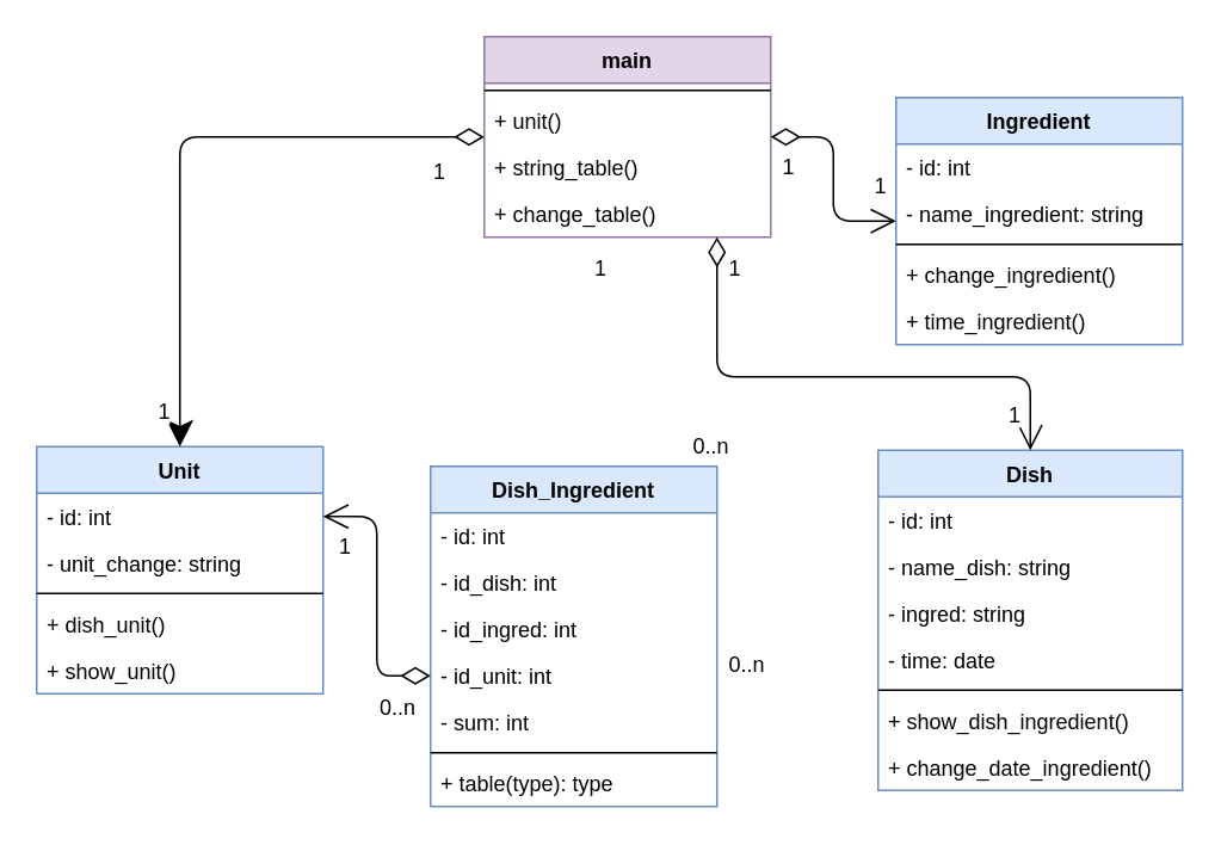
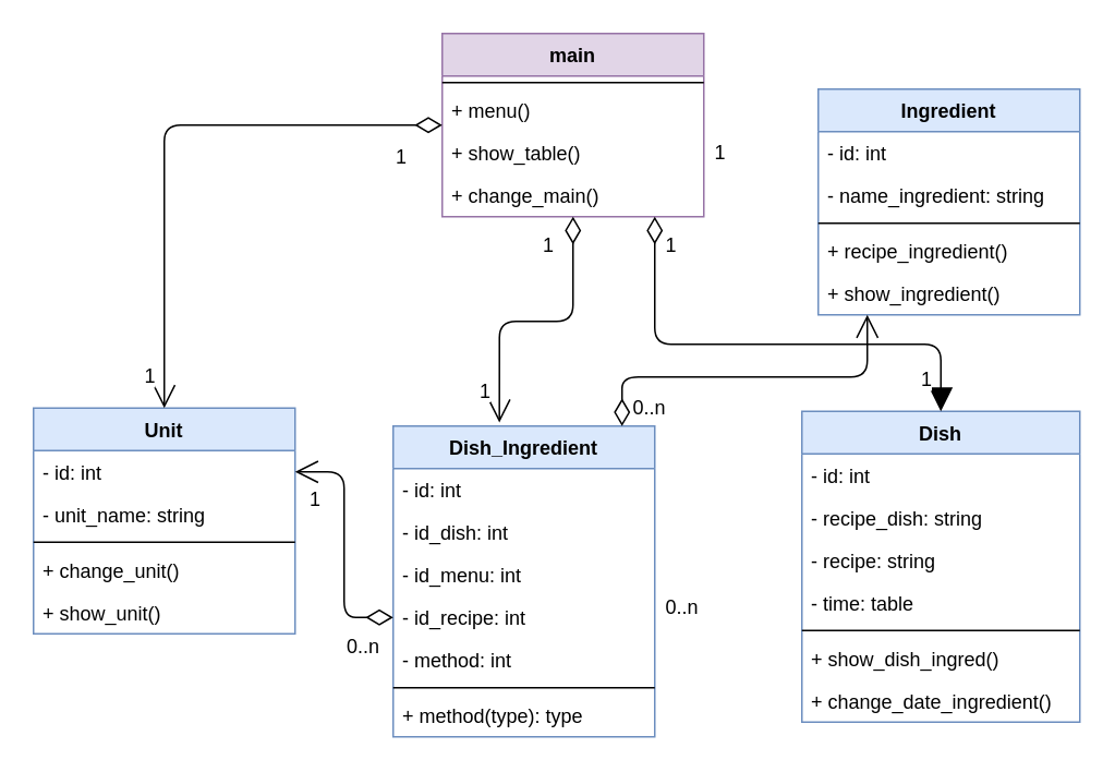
- <mxCell id="4" value="+ unit()" style="text;strokeColor=none;fillColor=none;align=left;verticalAlign=top;spacingLeft=4;spacingRight=4;overflow=hidden;rotatable=0;points=[[0,0.5],[1,0.5]];portConstraint=eastwest;" parent="2" vertex="1"><mxGeometry y="34" width="160" height="26" as="geometry" /></mxCell>
+ <mxCell id="4" value="+ menu()" style="text;strokeColor=none;fillColor=none;align=left;verticalAlign=top;spacingLeft=4;spacingRight=4;overflow=hidden;rotatable=0;points=[[0,0.5],[1,0.5]];portConstraint=eastwest;" parent="2" vertex="1"><mxGeometry y="34" width="160" height="26" as="geometry" /></mxCell>
- <mxCell id="5" value="+ string_table()" style="text;strokeColor=none;fillColor=none;align=left;verticalAlign=top;spacingLeft=4;spacingRight=4;overflow=hidden;rotatable=0;points=[[0,0.5],[1,0.5]];portConstraint=eastwest;" parent="2" vertex="1"><mxGeometry y="60" width="160" height="26" as="geometry" /></mxCell>
+ <mxCell id="5" value="+ show_table()" style="text;strokeColor=none;fillColor=none;align=left;verticalAlign=top;spacingLeft=4;spacingRight=4;overflow=hidden;rotatable=0;points=[[0,0.5],[1,0.5]];portConstraint=eastwest;" parent="2" vertex="1"><mxGeometry y="60" width="160" height="26" as="geometry" /></mxCell>
- <mxCell id="42" value="" style="endArrow=open;html=1;endSize=12;startArrow=diamondThin;startSize=14;startFill=0;edgeStyle=orthogonalEdgeStyle;" parent="1" source="2" target="15" edge="1"><mxGeometry relative="1" as="geometry"><mxPoint x="360" y="194" as="sourcePoint" /><mxPoint x="325" y="259" as="targetPoint" /></mxGeometry></mxCell>
- <mxCell id="43" value="1" style="resizable=0;html=1;align=right;verticalAlign=top;labelBackgroundColor=#ffffff;fontSize=12;" parent="42" connectable="0" vertex="1"><mxGeometry x="1" relative="1" as="geometry"><mxPoint x="-5" y="-33" as="offset" /></mxGeometry></mxCell>
- <mxCell id="6" value="+ change_table()" style="text;strokeColor=none;fillColor=none;align=left;verticalAlign=top;spacingLeft=4;spacingRight=4;overflow=hidden;rotatable=0;points=[[0,0.5],[1,0.5]];portConstraint=eastwest;" parent="2" vertex="1"><mxGeometry y="86" width="160" height="26" as="geometry" /></mxCell>
+ <mxCell id="6" value="+ change_main()" style="text;strokeColor=none;fillColor=none;align=left;verticalAlign=top;spacingLeft=4;spacingRight=4;overflow=hidden;rotatable=0;points=[[0,0.5],[1,0.5]];portConstraint=eastwest;" parent="2" vertex="1"><mxGeometry y="86" width="160" height="26" as="geometry" /></mxCell>
- <mxCell id="19" value="+ change_ingredient()" style="text;strokeColor=none;fillColor=none;align=left;verticalAlign=top;spacingLeft=4;spacingRight=4;overflow=hidden;rotatable=0;points=[[0,0.5],[1,0.5]];portConstraint=eastwest;" parent="15" vertex="1"><mxGeometry y="86" width="160" height="26" as="geometry" /></mxCell>
+ <mxCell id="19" value="+ recipe_ingredient()" style="text;strokeColor=none;fillColor=none;align=left;verticalAlign=top;spacingLeft=4;spacingRight=4;overflow=hidden;rotatable=0;points=[[0,0.5],[1,0.5]];portConstraint=eastwest;" parent="15" vertex="1"><mxGeometry y="86" width="160" height="26" as="geometry" /></mxCell>
- <mxCell id="20" value="+ time_ingredient()" style="text;strokeColor=none;fillColor=none;align=left;verticalAlign=top;spacingLeft=4;spacingRight=4;overflow=hidden;rotatable=0;points=[[0,0.5],[1,0.5]];portConstraint=eastwest;" parent="15" vertex="1"><mxGeometry y="112" width="160" height="26" as="geometry" /></mxCell>
+ <mxCell id="20" value="+ show_ingredient()" style="text;strokeColor=none;fillColor=none;align=left;verticalAlign=top;spacingLeft=4;spacingRight=4;overflow=hidden;rotatable=0;points=[[0,0.5],[1,0.5]];portConstraint=eastwest;" parent="15" vertex="1"><mxGeometry y="112" width="160" height="26" as="geometry" /></mxCell>
+ <mxCell id="35" value="" style="endArrow=open;html=1;endSize=12;startArrow=diamondThin;startSize=14;startFill=0;edgeStyle=orthogonalEdgeStyle;entryX=0.406;entryY=-0.011;entryDx=0;entryDy=0;entryPerimeter=0;" parent="1" source="2" target="7" edge="1"><mxGeometry relative="1" as="geometry"><mxPoint x="350" y="194" as="sourcePoint" /><mxPoint x="350" y="230" as="targetPoint" /></mxGeometry></mxCell>
+ <mxCell id="36" value="1" style="resizable=0;html=1;align=right;verticalAlign=top;labelBackgroundColor=#ffffff;fontSize=12;" parent="35" connectable="0" vertex="1"><mxGeometry x="1" relative="1" as="geometry"><mxPoint x="-5" y="-33" as="offset" /></mxGeometry></mxCell>
+ <mxCell id="46" value="" style="endArrow=open;html=1;endSize=12;startArrow=diamondThin;startSize=14;startFill=0;edgeStyle=orthogonalEdgeStyle;" parent="1" source="7" target="15" edge="1"><mxGeometry relative="1" as="geometry"><mxPoint x="380" y="214" as="sourcePoint" /><mxPoint x="345" y="279" as="targetPoint" /><Array as="points"><mxPoint x="380" y="230" /><mxPoint x="530" y="230" /></Array></mxGeometry></mxCell>
- <mxCell id="40" value="" style="endArrow=classic;html=1;endSize=12;startArrow=diamondThin;startSize=14;startFill=0;edgeStyle=orthogonalEdgeStyle;entryX=0.5;entryY=0;entryDx=0;entryDy=0;" parent="1" source="2" target="21" edge="1"><mxGeometry relative="1" as="geometry"><mxPoint x="360" y="194" as="sourcePoint" /><mxPoint x="130" y="200" as="targetPoint" /><Array as="points"><mxPoint x="100" y="76" /></Array></mxGeometry></mxCell>
+ <mxCell id="40" value="" style="endArrow=open;html=1;endSize=12;startArrow=diamondThin;startSize=14;startFill=0;edgeStyle=orthogonalEdgeStyle;entryX=0.5;entryY=0;entryDx=0;entryDy=0;" parent="1" source="2" target="21" edge="1"><mxGeometry relative="1" as="geometry"><mxPoint x="360" y="194" as="sourcePoint" /><mxPoint x="130" y="200" as="targetPoint" /><Array as="points"><mxPoint x="100" y="76" /></Array></mxGeometry></mxCell>
- <mxCell id="44" value="" style="endArrow=open;html=1;endSize=12;startArrow=diamondThin;startSize=14;startFill=0;edgeStyle=orthogonalEdgeStyle;entryX=0.5;entryY=0;entryDx=0;entryDy=0;" parent="1" source="2" target="27" edge="1"><mxGeometry relative="1" as="geometry"><mxPoint x="370" y="204" as="sourcePoint" /><mxPoint x="335" y="269" as="targetPoint" /><Array as="points"><mxPoint x="400" y="210" /><mxPoint x="575" y="210" /></Array></mxGeometry></mxCell>
+ <mxCell id="44" value="" style="endArrow=block;html=1;endSize=12;startArrow=diamondThin;startSize=14;startFill=0;edgeStyle=orthogonalEdgeStyle;entryX=0.5;entryY=0;entryDx=0;entryDy=0;" parent="1" source="2" target="27" edge="1"><mxGeometry relative="1" as="geometry"><mxPoint x="370" y="204" as="sourcePoint" /><mxPoint x="335" y="269" as="targetPoint" /><Array as="points"><mxPoint x="400" y="210" /><mxPoint x="575" y="210" /></Array></mxGeometry></mxCell>
- <mxCell id="23" value="- unit_change: string" style="text;strokeColor=none;fillColor=none;align=left;verticalAlign=top;spacingLeft=4;spacingRight=4;overflow=hidden;rotatable=0;points=[[0,0.5],[1,0.5]];portConstraint=eastwest;" parent="21" vertex="1"><mxGeometry y="52" width="160" height="26" as="geometry" /></mxCell>
+ <mxCell id="23" value="- unit_name: string" style="text;strokeColor=none;fillColor=none;align=left;verticalAlign=top;spacingLeft=4;spacingRight=4;overflow=hidden;rotatable=0;points=[[0,0.5],[1,0.5]];portConstraint=eastwest;" parent="21" vertex="1"><mxGeometry y="52" width="160" height="26" as="geometry" /></mxCell>
- <mxCell id="29" value="- name_dish: string&#10;" style="text;strokeColor=none;fillColor=none;align=left;verticalAlign=top;spacingLeft=4;spacingRight=4;overflow=hidden;rotatable=0;points=[[0,0.5],[1,0.5]];portConstraint=eastwest;" parent="27" vertex="1"><mxGeometry y="52" width="170" height="26" as="geometry" /></mxCell>
+ <mxCell id="29" value="- recipe_dish: string&#10;" style="text;strokeColor=none;fillColor=none;align=left;verticalAlign=top;spacingLeft=4;spacingRight=4;overflow=hidden;rotatable=0;points=[[0,0.5],[1,0.5]];portConstraint=eastwest;" parent="27" vertex="1"><mxGeometry y="52" width="170" height="26" as="geometry" /></mxCell>
- <mxCell id="30" value="- ingred: string" style="text;strokeColor=none;fillColor=none;align=left;verticalAlign=top;spacingLeft=4;spacingRight=4;overflow=hidden;rotatable=0;points=[[0,0.5],[1,0.5]];portConstraint=eastwest;" parent="27" vertex="1"><mxGeometry y="78" width="170" height="26" as="geometry" /></mxCell>
+ <mxCell id="30" value="- recipe: string" style="text;strokeColor=none;fillColor=none;align=left;verticalAlign=top;spacingLeft=4;spacingRight=4;overflow=hidden;rotatable=0;points=[[0,0.5],[1,0.5]];portConstraint=eastwest;" parent="27" vertex="1"><mxGeometry y="78" width="170" height="26" as="geometry" /></mxCell>
- <mxCell id="25" value="+ dish_unit()" style="text;strokeColor=none;fillColor=none;align=left;verticalAlign=top;spacingLeft=4;spacingRight=4;overflow=hidden;rotatable=0;points=[[0,0.5],[1,0.5]];portConstraint=eastwest;" parent="21" vertex="1"><mxGeometry y="86" width="160" height="26" as="geometry" /></mxCell>
+ <mxCell id="25" value="+ change_unit()" style="text;strokeColor=none;fillColor=none;align=left;verticalAlign=top;spacingLeft=4;spacingRight=4;overflow=hidden;rotatable=0;points=[[0,0.5],[1,0.5]];portConstraint=eastwest;" parent="21" vertex="1"><mxGeometry y="86" width="160" height="26" as="geometry" /></mxCell>
- <mxCell id="10" value="- id_ingred: int" style="text;strokeColor=none;fillColor=none;align=left;verticalAlign=top;spacingLeft=4;spacingRight=4;overflow=hidden;rotatable=0;points=[[0,0.5],[1,0.5]];portConstraint=eastwest;" parent="7" vertex="1"><mxGeometry y="78" width="160" height="26" as="geometry" /></mxCell>
+ <mxCell id="10" value="- id_menu: int" style="text;strokeColor=none;fillColor=none;align=left;verticalAlign=top;spacingLeft=4;spacingRight=4;overflow=hidden;rotatable=0;points=[[0,0.5],[1,0.5]];portConstraint=eastwest;" parent="7" vertex="1"><mxGeometry y="78" width="160" height="26" as="geometry" /></mxCell>
- <mxCell id="31" value="- time: date" style="text;strokeColor=none;fillColor=none;align=left;verticalAlign=top;spacingLeft=4;spacingRight=4;overflow=hidden;rotatable=0;points=[[0,0.5],[1,0.5]];portConstraint=eastwest;" parent="27" vertex="1"><mxGeometry y="104" width="170" height="26" as="geometry" /></mxCell>
+ <mxCell id="31" value="- time: table" style="text;strokeColor=none;fillColor=none;align=left;verticalAlign=top;spacingLeft=4;spacingRight=4;overflow=hidden;rotatable=0;points=[[0,0.5],[1,0.5]];portConstraint=eastwest;" parent="27" vertex="1"><mxGeometry y="104" width="170" height="26" as="geometry" /></mxCell>
- <mxCell id="11" value="- id_unit: int" style="text;strokeColor=none;fillColor=none;align=left;verticalAlign=top;spacingLeft=4;spacingRight=4;overflow=hidden;rotatable=0;points=[[0,0.5],[1,0.5]];portConstraint=eastwest;" parent="7" vertex="1"><mxGeometry y="104" width="160" height="26" as="geometry" /></mxCell>
+ <mxCell id="11" value="- id_recipe: int" style="text;strokeColor=none;fillColor=none;align=left;verticalAlign=top;spacingLeft=4;spacingRight=4;overflow=hidden;rotatable=0;points=[[0,0.5],[1,0.5]];portConstraint=eastwest;" parent="7" vertex="1"><mxGeometry y="104" width="160" height="26" as="geometry" /></mxCell>
- <mxCell id="33" value="+ show_dish_ingredient()" style="text;strokeColor=none;fillColor=none;align=left;verticalAlign=top;spacingLeft=4;spacingRight=4;overflow=hidden;rotatable=0;points=[[0,0.5],[1,0.5]];portConstraint=eastwest;" parent="27" vertex="1"><mxGeometry y="138" width="170" height="26" as="geometry" /></mxCell>
+ <mxCell id="33" value="+ show_dish_ingred()" style="text;strokeColor=none;fillColor=none;align=left;verticalAlign=top;spacingLeft=4;spacingRight=4;overflow=hidden;rotatable=0;points=[[0,0.5],[1,0.5]];portConstraint=eastwest;" parent="27" vertex="1"><mxGeometry y="138" width="170" height="26" as="geometry" /></mxCell>
- <mxCell id="12" value="- sum: int" style="text;strokeColor=none;fillColor=none;align=left;verticalAlign=top;spacingLeft=4;spacingRight=4;overflow=hidden;rotatable=0;points=[[0,0.5],[1,0.5]];portConstraint=eastwest;" parent="7" vertex="1"><mxGeometry y="130" width="160" height="26" as="geometry" /></mxCell>
+ <mxCell id="12" value="- method: int" style="text;strokeColor=none;fillColor=none;align=left;verticalAlign=top;spacingLeft=4;spacingRight=4;overflow=hidden;rotatable=0;points=[[0,0.5],[1,0.5]];portConstraint=eastwest;" parent="7" vertex="1"><mxGeometry y="130" width="160" height="26" as="geometry" /></mxCell>
- <mxCell id="14" value="+ table(type): type" style="text;strokeColor=none;fillColor=none;align=left;verticalAlign=top;spacingLeft=4;spacingRight=4;overflow=hidden;rotatable=0;points=[[0,0.5],[1,0.5]];portConstraint=eastwest;" parent="7" vertex="1"><mxGeometry y="164" width="160" height="26" as="geometry" /></mxCell>
+ <mxCell id="14" value="+ method(type): type" style="text;strokeColor=none;fillColor=none;align=left;verticalAlign=top;spacingLeft=4;spacingRight=4;overflow=hidden;rotatable=0;points=[[0,0.5],[1,0.5]];portConstraint=eastwest;" parent="7" vertex="1"><mxGeometry y="164" width="160" height="26" as="geometry" /></mxCell>
